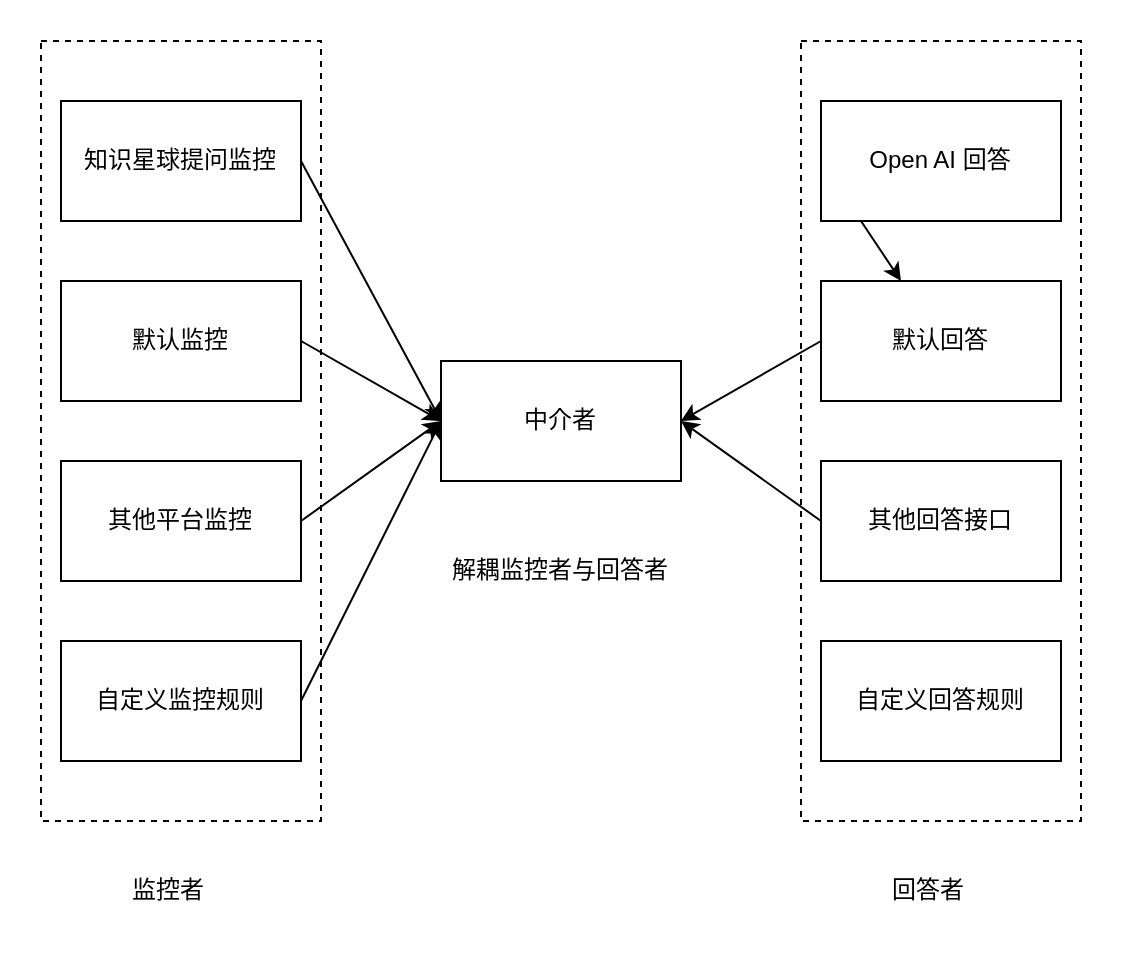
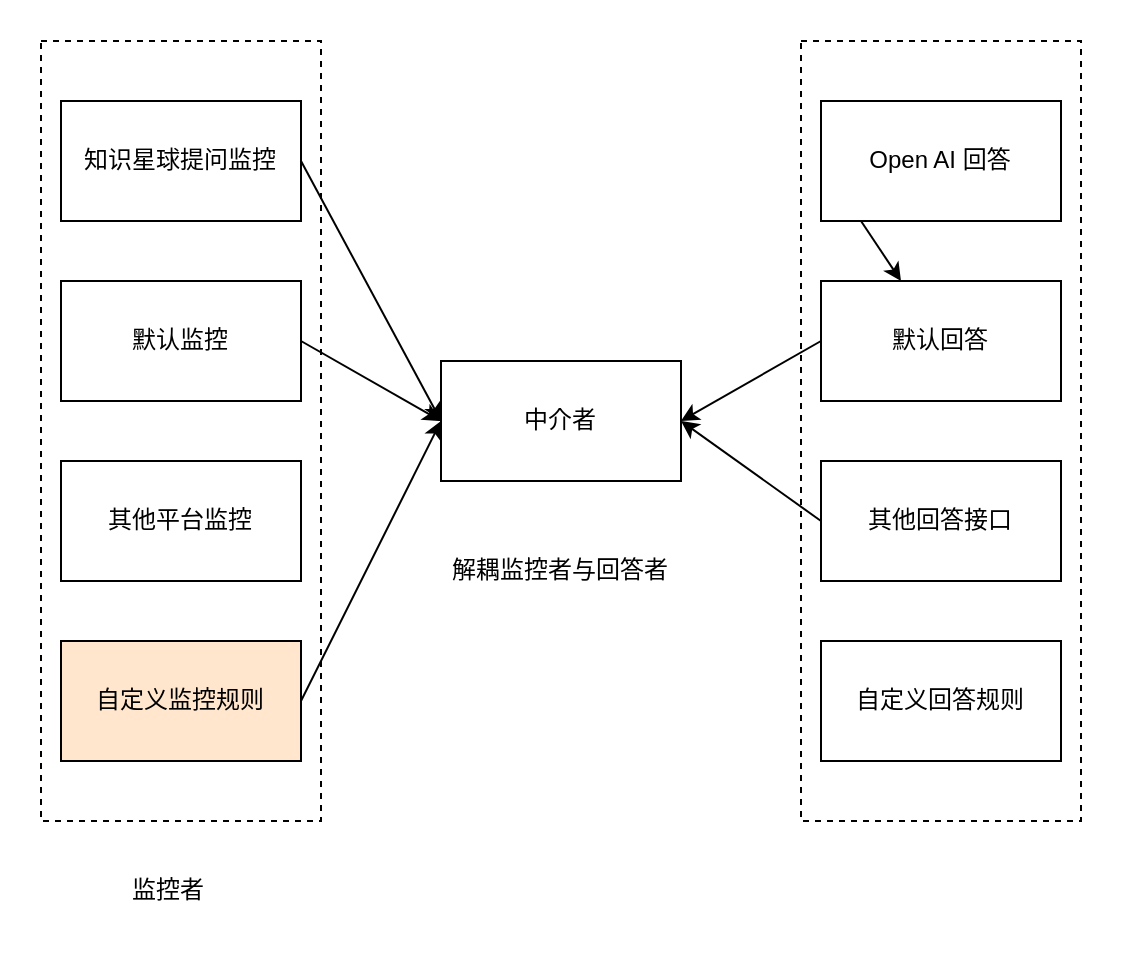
- <mxCell id="8" style="edgeStyle=none;rounded=0;orthogonalLoop=1;jettySize=auto;html=1;entryX=0;entryY=0.5;entryDx=0;entryDy=0;exitX=1;exitY=0.5;exitDx=0;exitDy=0;" edge="1" parent="1" source="9" target="19"><mxGeometry relative="1" as="geometry" /></mxCell>
- <mxCell id="18" value="自定义监控规则" style="rounded=0;whiteSpace=wrap;html=1;" vertex="1" parent="1"><mxGeometry x="30" y="320" width="120" height="60" as="geometry" /></mxCell>
+ <mxCell id="18" value="自定义监控规则" style="rounded=0;whiteSpace=wrap;html=1;fillColor=#ffe6cc;" vertex="1" parent="1"><mxGeometry x="30" y="320" width="120" height="60" as="geometry" /></mxCell>
- <mxCell id="22" value="回答者" style="text;strokeColor=none;fillColor=none;align=left;verticalAlign=middle;spacingLeft=4;spacingRight=4;overflow=hidden;points=[[0,0.5],[1,0.5]];portConstraint=eastwest;rotatable=0;whiteSpace=wrap;html=1;dashed=1;" vertex="1" parent="1"><mxGeometry x="440" y="430" width="80" height="30" as="geometry" /></mxCell>
